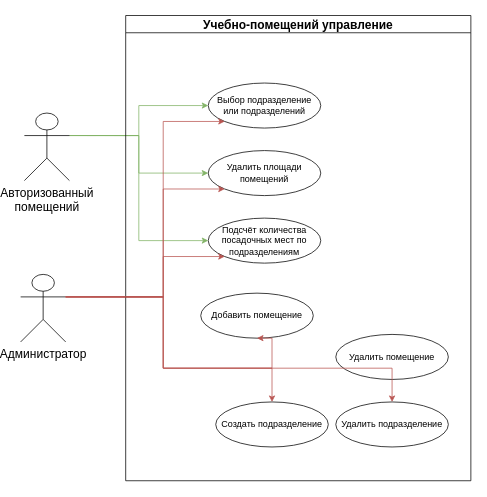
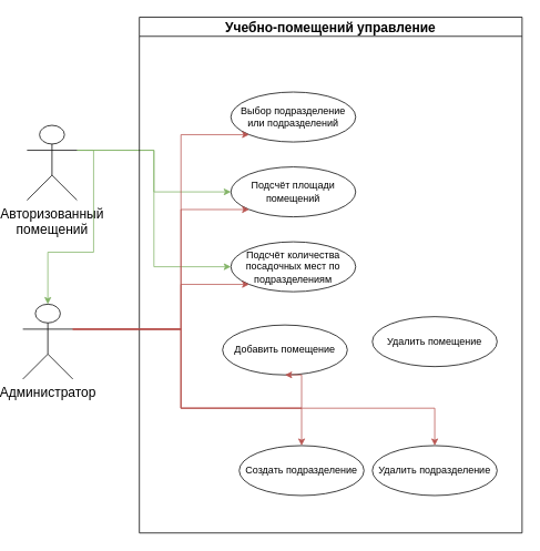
- <mxCell id="5" style="edgeStyle=orthogonalEdgeStyle;rounded=0;orthogonalLoop=1;jettySize=auto;html=1;exitX=1;exitY=0.333;exitDx=0;exitDy=0;exitPerimeter=0;entryX=0;entryY=0.5;entryDx=0;entryDy=0;fontSize=16;fillColor=#d5e8d4;strokeColor=#82b366;" parent="1" source="8" target="2" edge="1"><mxGeometry relative="1" as="geometry" /></mxCell>
+ <mxCell id="5" style="edgeStyle=orthogonalEdgeStyle;rounded=0;orthogonalLoop=1;jettySize=auto;html=1;exitX=1;exitY=0.333;exitDx=0;exitDy=0;exitPerimeter=0;fontSize=16;fillColor=#d5e8d4;strokeColor=#82b366;" parent="1" source="8" target="12" edge="1"><mxGeometry relative="1" as="geometry" /></mxCell>
- <mxCell id="3" value="Удалить площади помещений" style="ellipse;whiteSpace=wrap;html=1;" parent="1" vertex="1"><mxGeometry x="270" y="200" width="150" height="60" as="geometry" /></mxCell>
+ <mxCell id="3" value="Подсчёт площади помещений" style="ellipse;whiteSpace=wrap;html=1;" parent="1" vertex="1"><mxGeometry x="270" y="200" width="150" height="60" as="geometry" /></mxCell>
- <mxCell id="15" value="Удалить помещение" style="ellipse;whiteSpace=wrap;html=1;" vertex="1" parent="13"><mxGeometry x="280" y="425" width="150" height="60" as="geometry" /></mxCell>
+ <mxCell id="15" value="Удалить помещение" style="ellipse;whiteSpace=wrap;html=1;" vertex="1" parent="13"><mxGeometry x="280" y="360" width="150" height="60" as="geometry" /></mxCell>
